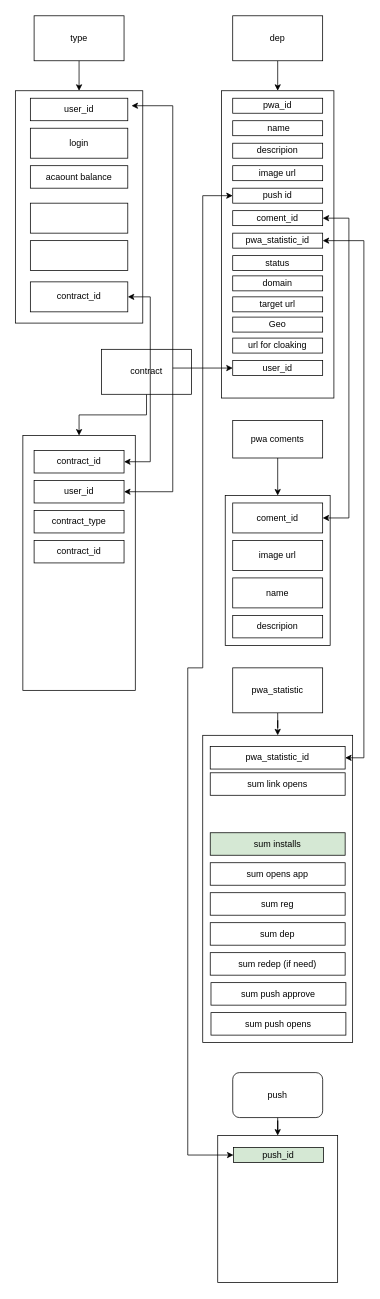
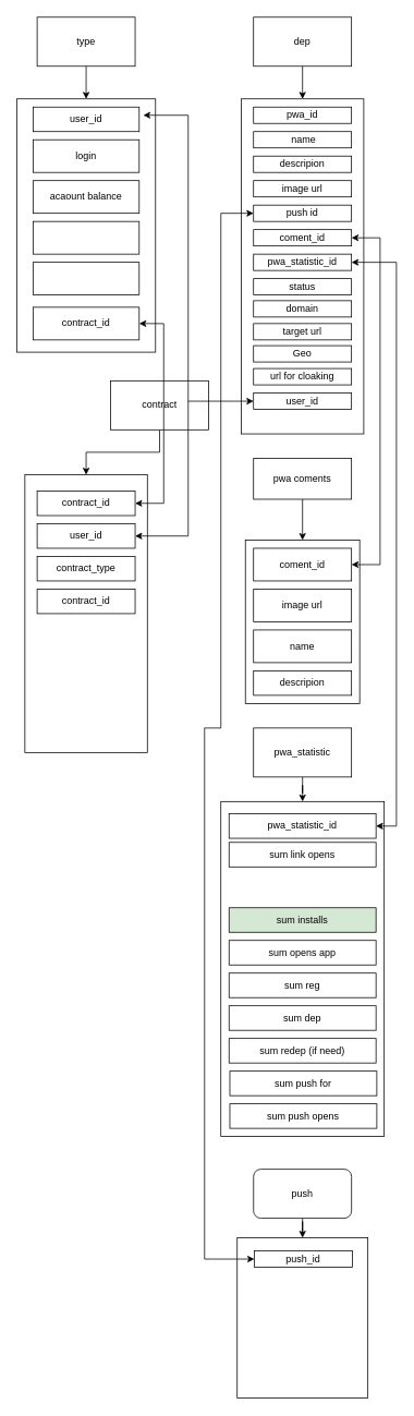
- <mxCell id="12" value="acaount balance" style="rounded=0;whiteSpace=wrap;html=1;" parent="1" vertex="1"><mxGeometry x="40" y="220" width="130" height="30" as="geometry" /></mxCell>
+ <mxCell id="12" value="acaount balance" style="rounded=0;whiteSpace=wrap;html=1;" parent="1" vertex="1"><mxGeometry x="40" y="220" width="130" height="40" as="geometry" /></mxCell>
- <mxCell id="45" value="sum push approve" style="rounded=0;whiteSpace=wrap;html=1;" parent="1" vertex="1"><mxGeometry x="281" y="1310" width="180" height="30" as="geometry" /></mxCell>
+ <mxCell id="45" value="sum push for" style="rounded=0;whiteSpace=wrap;html=1;" parent="1" vertex="1"><mxGeometry x="281" y="1310" width="180" height="30" as="geometry" /></mxCell>
- <mxCell id="58" value="push_id" style="rounded=0;whiteSpace=wrap;html=1;fillColor=#d5e8d4;" parent="1" vertex="1"><mxGeometry x="311" y="1530" width="120" height="20" as="geometry" /></mxCell>
+ <mxCell id="58" value="push_id" style="rounded=0;whiteSpace=wrap;html=1;" parent="1" vertex="1"><mxGeometry x="311" y="1530" width="120" height="20" as="geometry" /></mxCell>
